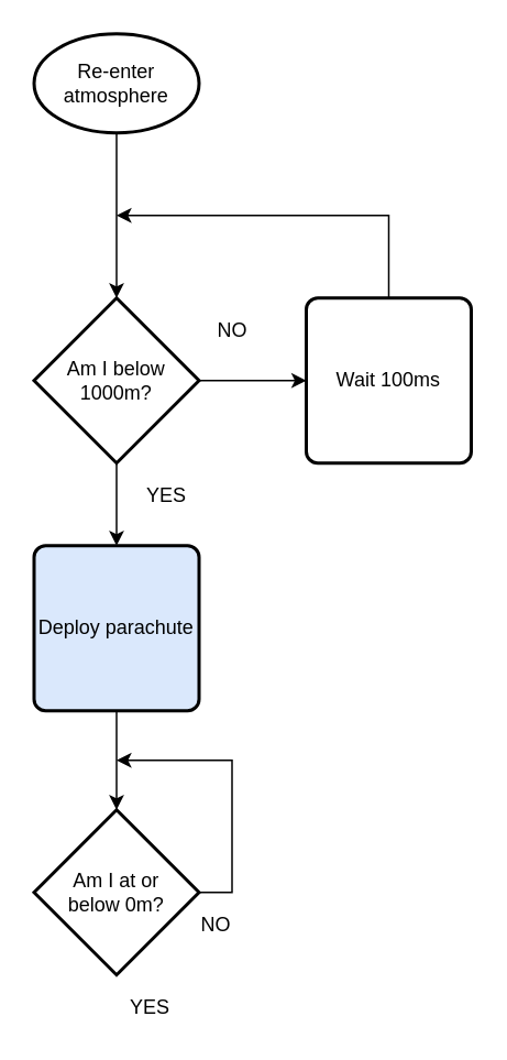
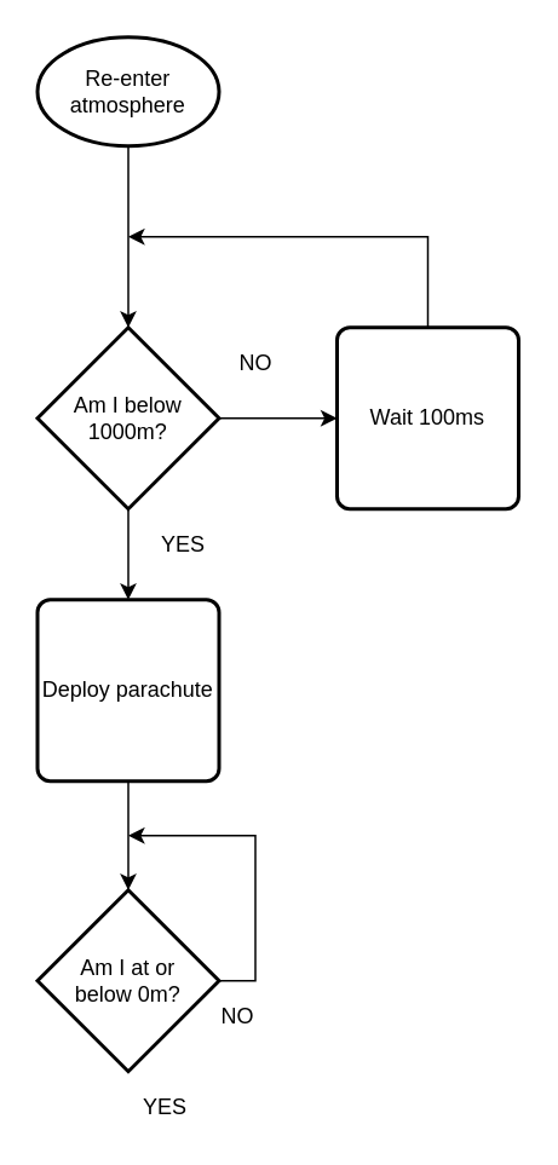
- <mxCell id="9" value="Deploy parachute" style="rounded=1;whiteSpace=wrap;html=1;absoluteArcSize=1;arcSize=14;strokeWidth=2;fillColor=#dae8fc;" vertex="1" parent="1"><mxGeometry x="20" y="330" width="100" height="100" as="geometry" /></mxCell>
+ <mxCell id="9" value="Deploy parachute" style="rounded=1;whiteSpace=wrap;html=1;absoluteArcSize=1;arcSize=14;strokeWidth=2;" vertex="1" parent="1"><mxGeometry x="20" y="330" width="100" height="100" as="geometry" /></mxCell>
